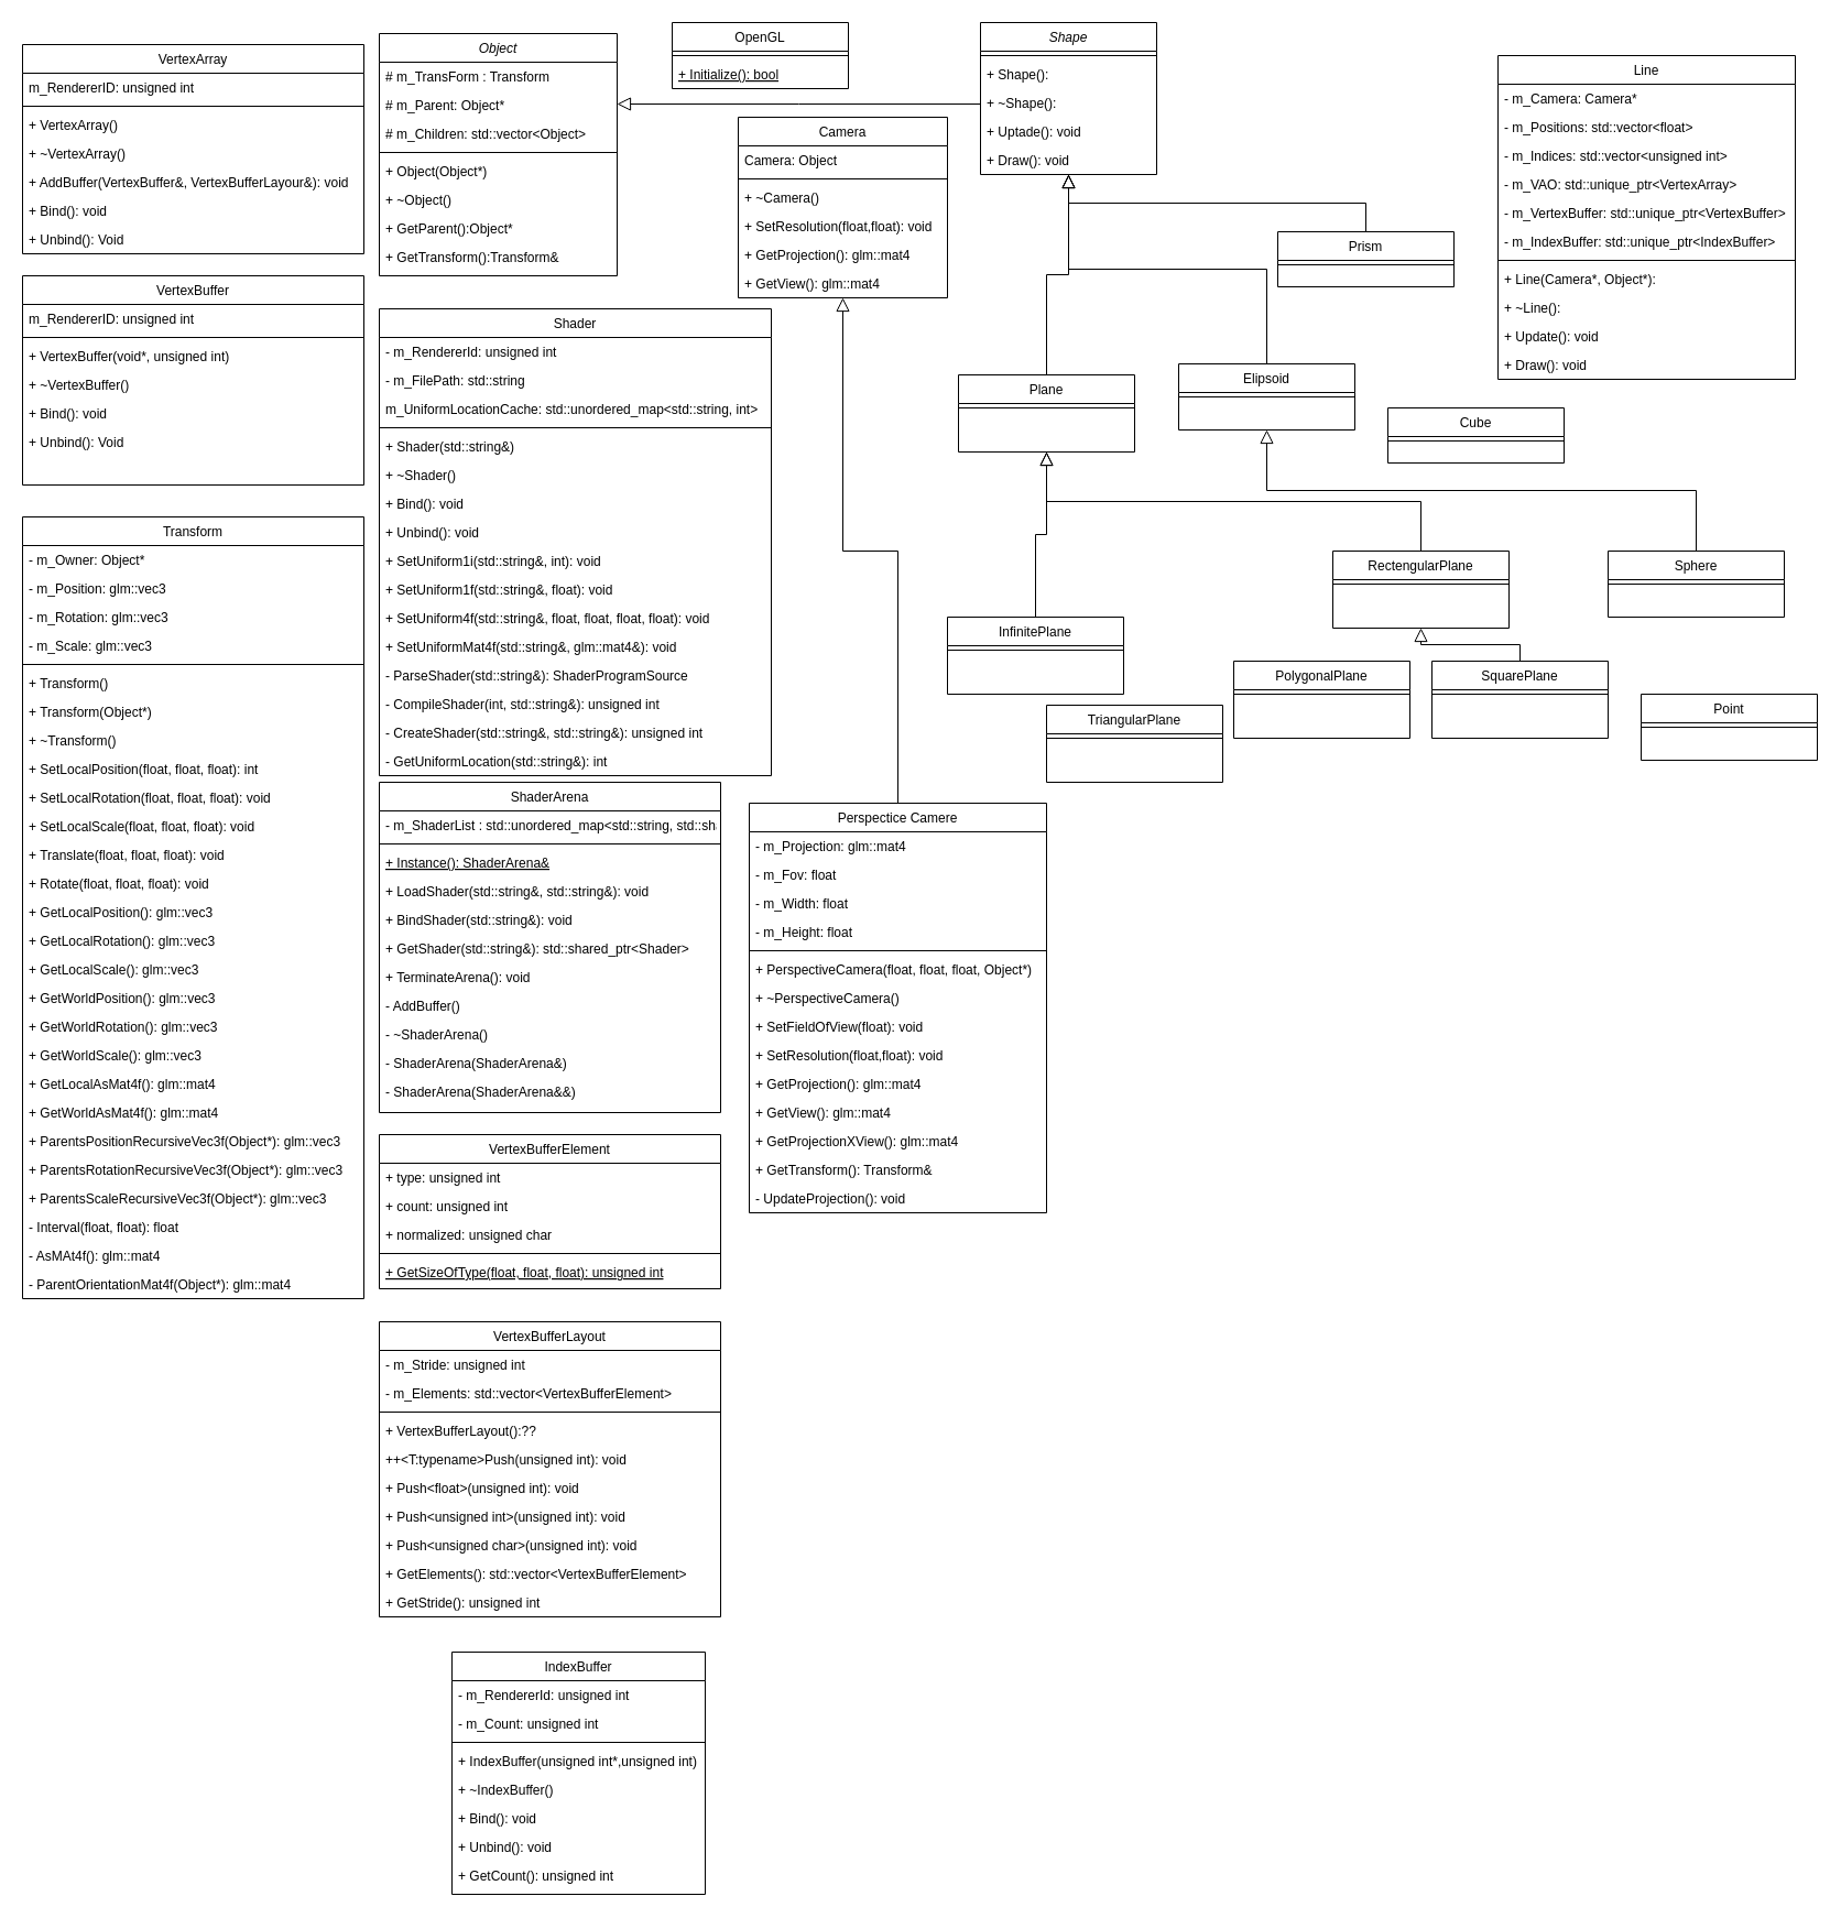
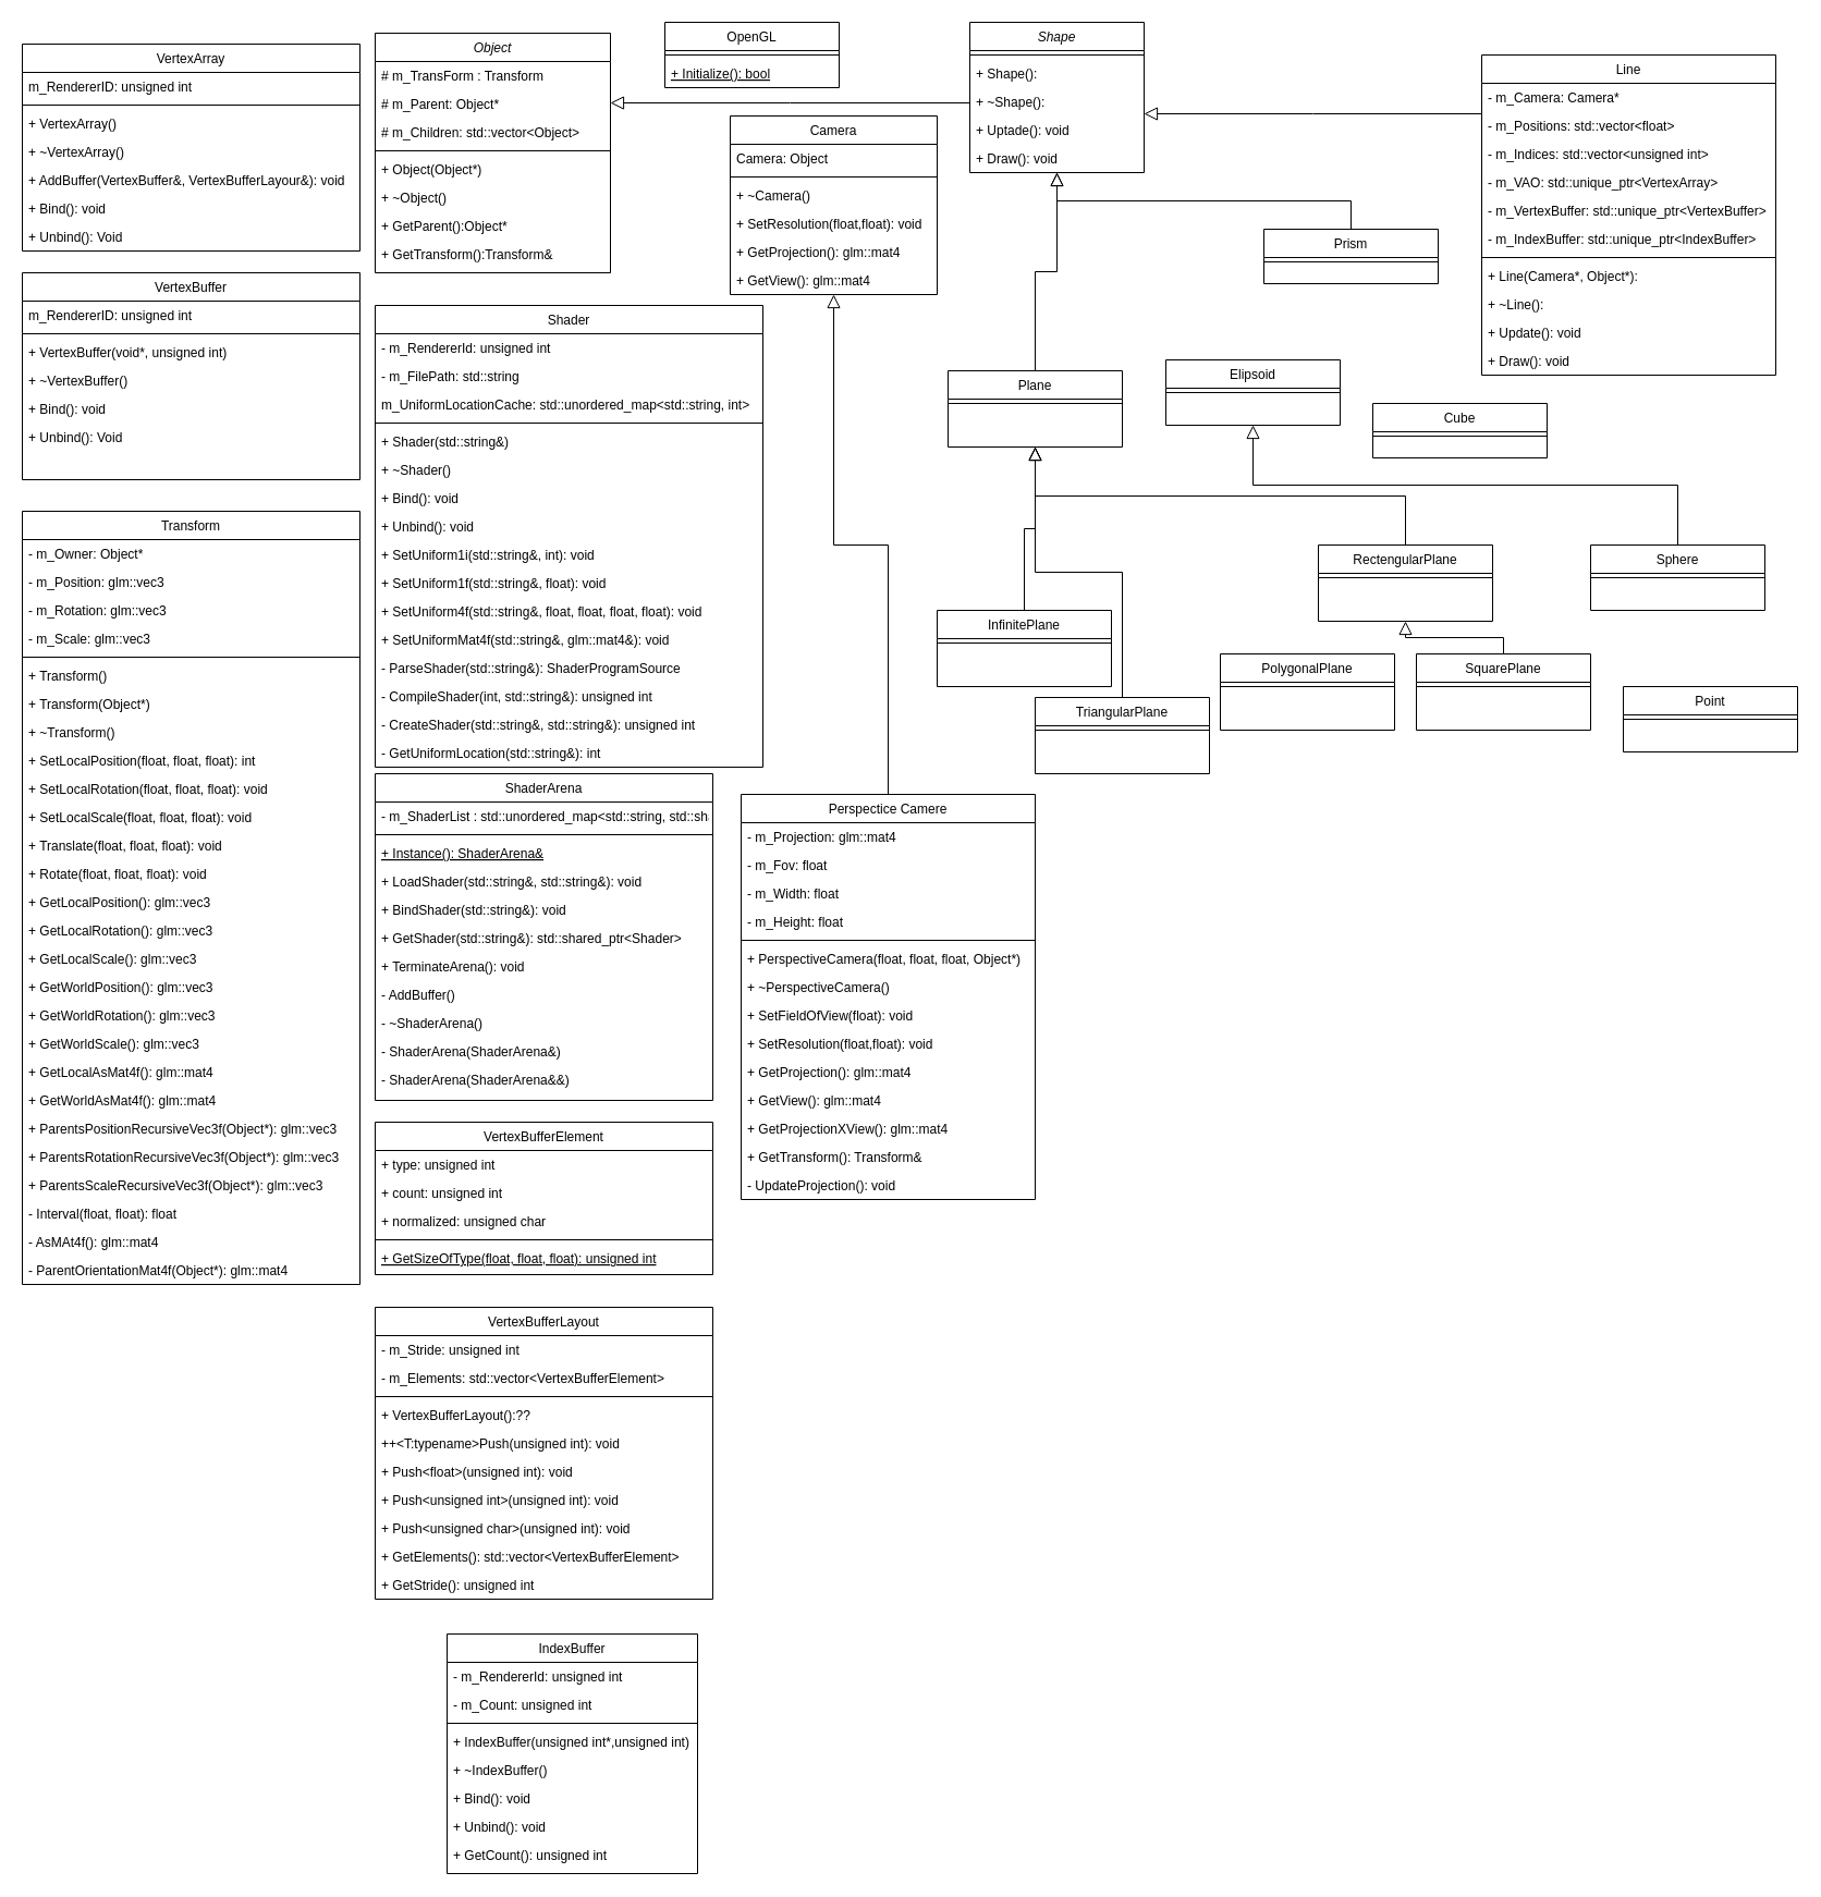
+ <mxCell id="73" value="" style="endArrow=block;endSize=10;endFill=0;shadow=0;strokeWidth=1;rounded=0;edgeStyle=elbowEdgeStyle;elbow=vertical;" parent="1" source="61" target="55" edge="1"><mxGeometry width="160" relative="1" as="geometry"><mxPoint x="1130" y="193" as="sourcePoint" /><mxPoint x="1190" y="260" as="targetPoint" /></mxGeometry></mxCell>
- <mxCell id="82" value="" style="endArrow=block;endSize=10;endFill=0;shadow=0;strokeWidth=1;rounded=0;edgeStyle=elbowEdgeStyle;elbow=vertical;" parent="1" source="79" target="55" edge="1"><mxGeometry width="160" relative="1" as="geometry"><mxPoint x="1600" y="310" as="sourcePoint" /><mxPoint x="1240" y="258" as="targetPoint" /></mxGeometry></mxCell>
+ <mxCell id="168" value="" style="endArrow=block;endSize=10;endFill=0;shadow=0;strokeWidth=1;rounded=0;edgeStyle=elbowEdgeStyle;elbow=vertical;" edge="1" parent="1" source="87" target="74"><mxGeometry width="160" relative="1" as="geometry"><mxPoint x="1060" y="665" as="sourcePoint" /><mxPoint x="990" y="625" as="targetPoint" /></mxGeometry></mxCell>
